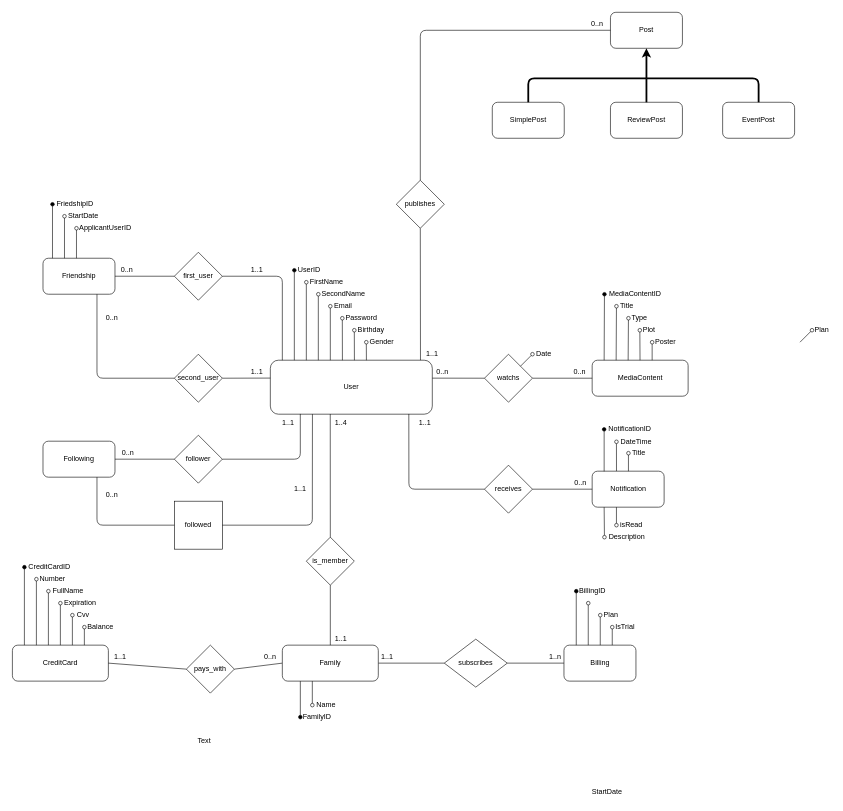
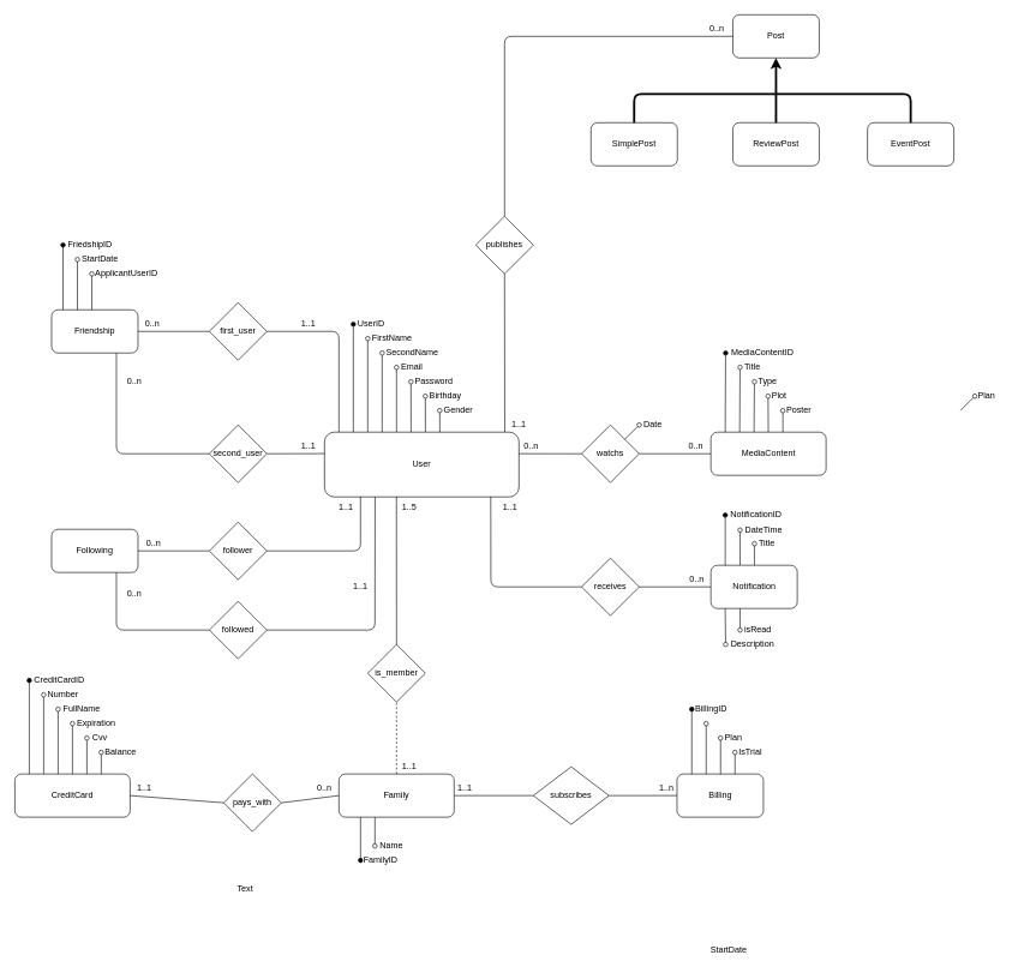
- <mxCell id="56" value="1..4" parent="1" style="text;html=1;strokeColor=none;fillColor=none;align=center;verticalAlign=middle;whiteSpace=wrap;rounded=0;" vertex="1"><mxGeometry as="geometry" y="695" x="553" width="30" height="20" /></mxCell>
+ <mxCell id="56" value="1..5" parent="1" style="text;html=1;strokeColor=none;fillColor=none;align=center;verticalAlign=middle;whiteSpace=wrap;rounded=0;" vertex="1"><mxGeometry as="geometry" y="695" x="553" width="30" height="20" /></mxCell>
- <mxCell id="102" value="followed" parent="1" style="whiteSpace=wrap;html=1;rounded=0;" vertex="1"><mxGeometry as="geometry" y="835" x="290" width="80" height="80" /></mxCell>
+ <mxCell id="102" value="followed" parent="1" style="rhombus;whiteSpace=wrap;html=1;" vertex="1"><mxGeometry as="geometry" y="835" x="290" width="80" height="80" /></mxCell>
- <mxCell id="54" value="" parent="1" style="endArrow=none;html=1;entryX=0.5;entryY=1;entryDx=0;entryDy=0;exitX=0.5;exitY=0;exitDx=0;exitDy=0;" edge="1" source="47" target="52"><mxGeometry as="geometry" width="50" height="50" relative="1"><mxPoint as="sourcePoint" y="955" x="670" /><mxPoint as="targetPoint" y="905" x="720" /></mxGeometry></mxCell>
+ <mxCell id="54" value="" parent="1" style="endArrow=none;html=1;entryX=0.5;entryY=1;entryDx=0;entryDy=0;exitX=0.5;exitY=0;exitDx=0;exitDy=0;dashed=1;" edge="1" source="47" target="52"><mxGeometry as="geometry" width="50" height="50" relative="1"><mxPoint as="sourcePoint" y="955" x="670" /><mxPoint as="targetPoint" y="905" x="720" /></mxGeometry></mxCell>
